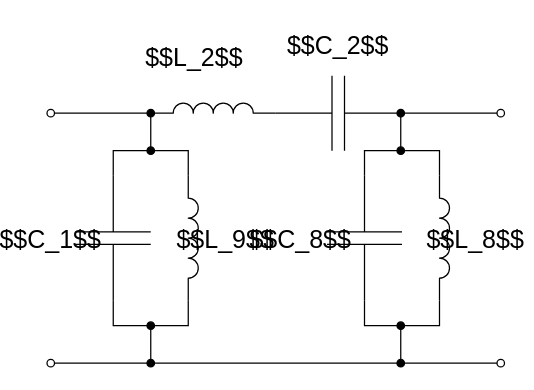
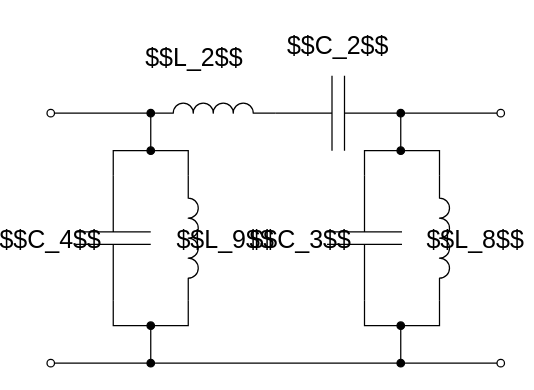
- <mxCell id="23" value="&lt;span style=&quot;font-size: 20px;&quot;&gt;$$C_1$$&lt;/span&gt;" style="text;html=1;align=center;verticalAlign=middle;whiteSpace=wrap;rounded=0;" vertex="1" parent="1"><mxGeometry x="20" y="175" width="40" height="30" as="geometry" /></mxCell>
+ <mxCell id="23" value="&lt;span style=&quot;font-size: 20px;&quot;&gt;$$C_4$$&lt;/span&gt;" style="text;html=1;align=center;verticalAlign=middle;whiteSpace=wrap;rounded=0;" vertex="1" parent="1"><mxGeometry x="20" y="175" width="40" height="30" as="geometry" /></mxCell>
- <mxCell id="24" value="&lt;span style=&quot;font-size: 20px;&quot;&gt;$$C_8$$&lt;/span&gt;" style="text;html=1;align=center;verticalAlign=middle;whiteSpace=wrap;rounded=0;" vertex="1" parent="1"><mxGeometry x="220" y="175" width="40" height="30" as="geometry" /></mxCell>
+ <mxCell id="24" value="&lt;span style=&quot;font-size: 20px;&quot;&gt;$$C_3$$&lt;/span&gt;" style="text;html=1;align=center;verticalAlign=middle;whiteSpace=wrap;rounded=0;" vertex="1" parent="1"><mxGeometry x="220" y="175" width="40" height="30" as="geometry" /></mxCell>
